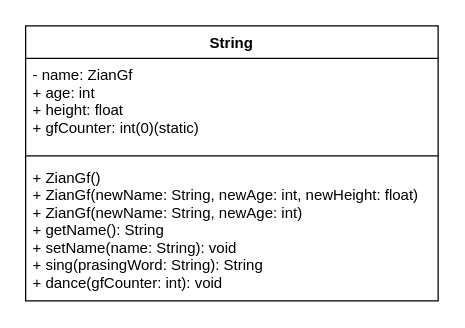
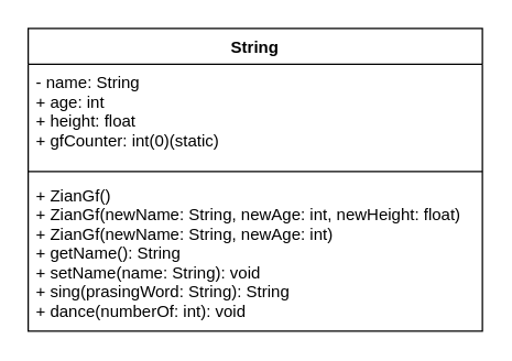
- <mxCell id="3" value="- name: ZianGf&#10;+ age: int&#10;+ height: float&#10;+ gfCounter: int(0)(static)" style="text;strokeColor=none;align=left;verticalAlign=top;spacingLeft=4;spacingRight=4;overflow=hidden;rotatable=0;points=[[0,0.5],[1,0.5]];portConstraint=eastwest;fontStyle=0;" vertex="1" parent="2"><mxGeometry y="26" width="330" height="74" as="geometry" /></mxCell>
+ <mxCell id="3" value="- name: String&#10;+ age: int&#10;+ height: float&#10;+ gfCounter: int(0)(static)" style="text;strokeColor=none;align=left;verticalAlign=top;spacingLeft=4;spacingRight=4;overflow=hidden;rotatable=0;points=[[0,0.5],[1,0.5]];portConstraint=eastwest;fontStyle=0;" vertex="1" parent="2"><mxGeometry y="26" width="330" height="74" as="geometry" /></mxCell>
- <mxCell id="5" value="+ ZianGf()&#10;+ ZianGf(newName: String, newAge: int, newHeight: float)&#10;+ ZianGf(newName: String, newAge: int)&#10;+ getName(): String&#10;+ setName(name: String): void&#10;+ sing(prasingWord: String): String&#10;+ dance(gfCounter: int): void" style="text;strokeColor=none;fillColor=none;align=left;verticalAlign=top;spacingLeft=4;spacingRight=4;overflow=hidden;rotatable=0;points=[[0,0.5],[1,0.5]];portConstraint=eastwest;" vertex="1" parent="2"><mxGeometry y="108" width="330" height="112" as="geometry" /></mxCell>
+ <mxCell id="5" value="+ ZianGf()&#10;+ ZianGf(newName: String, newAge: int, newHeight: float)&#10;+ ZianGf(newName: String, newAge: int)&#10;+ getName(): String&#10;+ setName(name: String): void&#10;+ sing(prasingWord: String): String&#10;+ dance(numberOf: int): void" style="text;strokeColor=none;fillColor=none;align=left;verticalAlign=top;spacingLeft=4;spacingRight=4;overflow=hidden;rotatable=0;points=[[0,0.5],[1,0.5]];portConstraint=eastwest;" vertex="1" parent="2"><mxGeometry y="108" width="330" height="112" as="geometry" /></mxCell>
